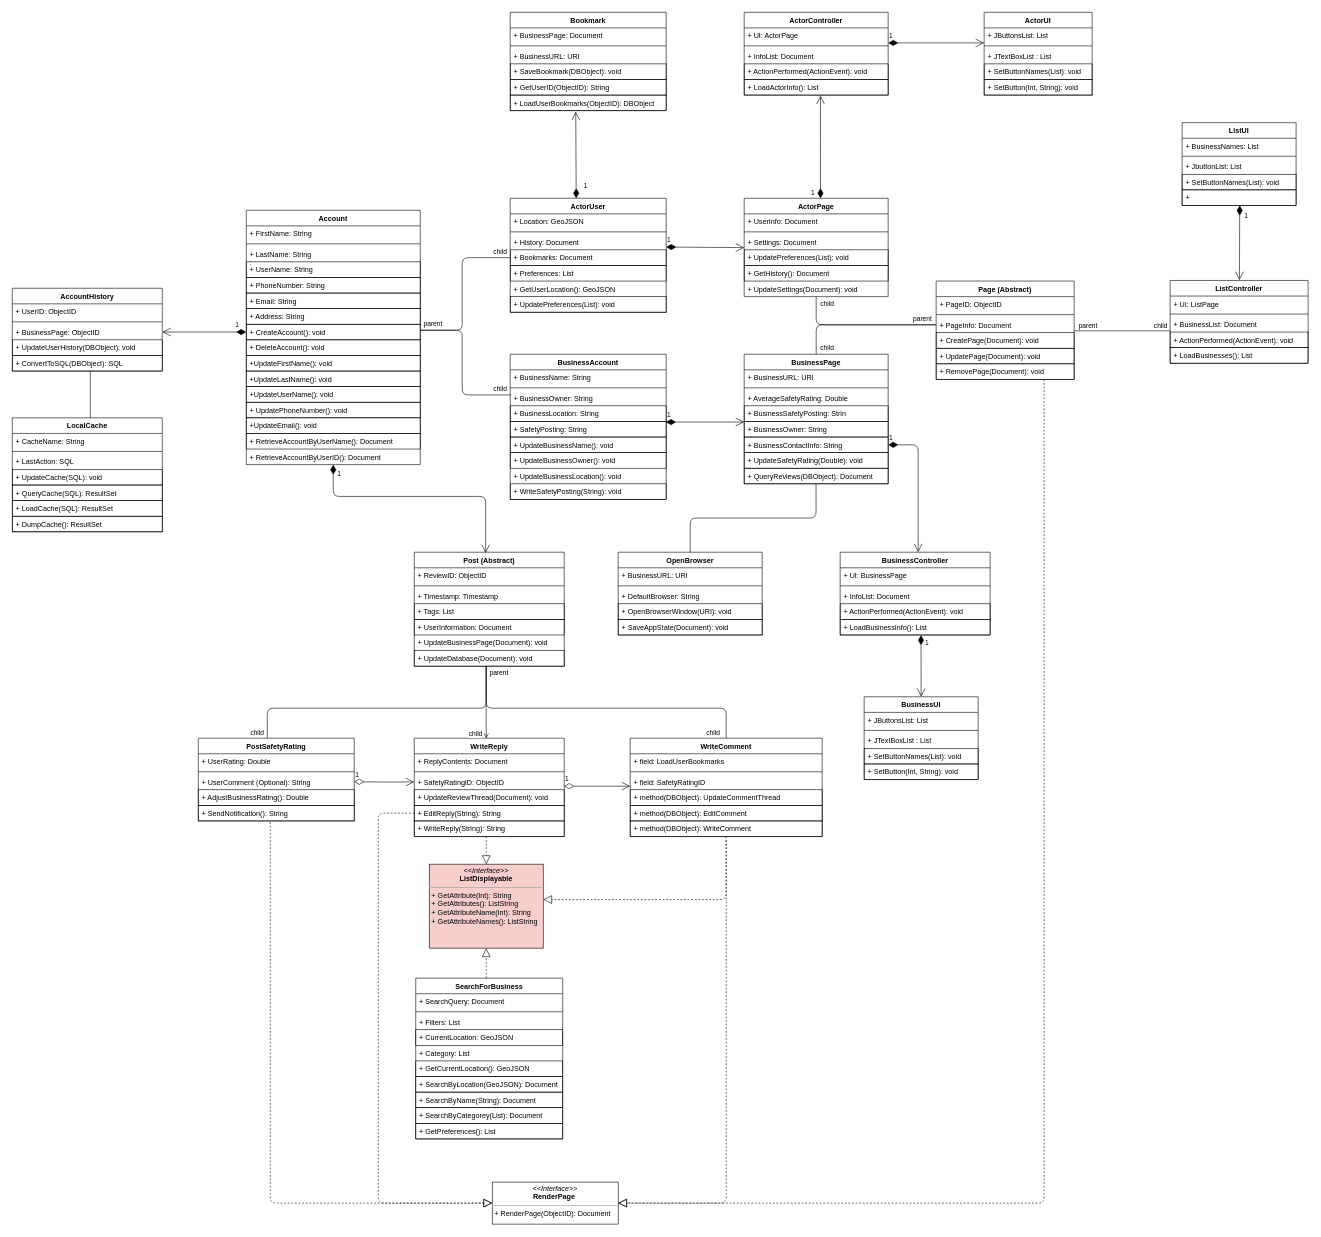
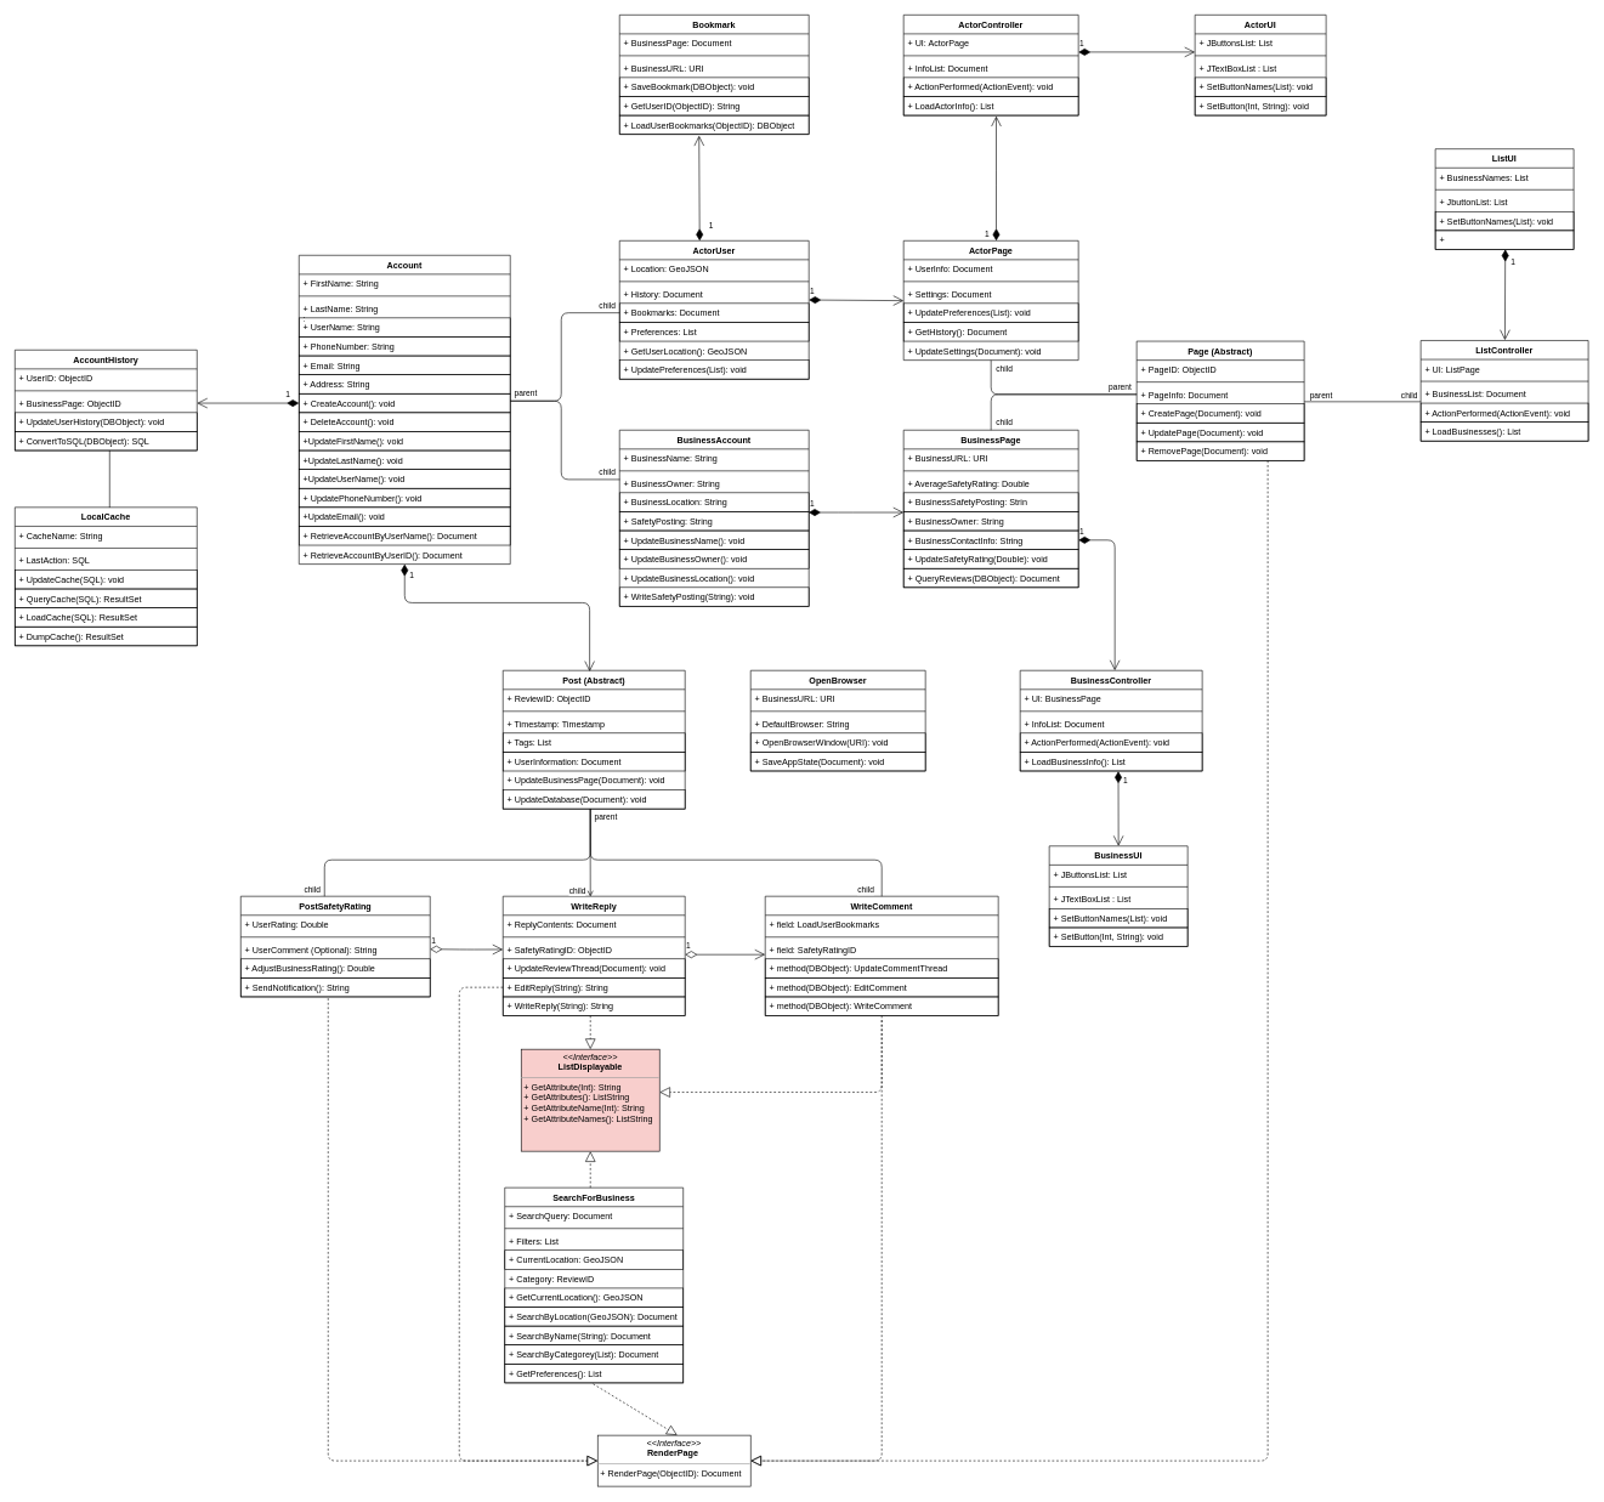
- <mxCell id="131" value="" style="endArrow=none;html=1;entryX=0.499;entryY=0.992;entryDx=0;entryDy=0;entryPerimeter=0;edgeStyle=orthogonalEdgeStyle;" parent="1" source="125" target="103" edge="1"><mxGeometry width="50" height="50" relative="1" as="geometry"><mxPoint x="1362" y="930" as="sourcePoint" /><mxPoint x="1390" y="850" as="targetPoint" /></mxGeometry></mxCell>
- <mxCell id="88" value="+ Category: List" style="text;strokeColor=none;fillColor=none;align=left;verticalAlign=top;spacingLeft=4;spacingRight=4;overflow=hidden;rotatable=0;points=[[0,0.5],[1,0.5]];portConstraint=eastwest;" parent="82" vertex="1"><mxGeometry y="112" width="245" height="26" as="geometry" /></mxCell>
+ <mxCell id="88" value="+ Category: ReviewID" style="text;strokeColor=none;fillColor=none;align=left;verticalAlign=top;spacingLeft=4;spacingRight=4;overflow=hidden;rotatable=0;points=[[0,0.5],[1,0.5]];portConstraint=eastwest;" parent="82" vertex="1"><mxGeometry y="112" width="245" height="26" as="geometry" /></mxCell>
+ <mxCell id="134" value="" style="endArrow=block;dashed=1;endFill=0;endSize=12;html=1;exitX=0.495;exitY=1.053;exitDx=0;exitDy=0;exitPerimeter=0;entryX=0.52;entryY=-0.003;entryDx=0;entryDy=0;entryPerimeter=0;" parent="1" source="93" target="133" edge="1"><mxGeometry width="160" relative="1" as="geometry"><mxPoint x="810" y="1910" as="sourcePoint" /><mxPoint x="970" y="1910" as="targetPoint" /></mxGeometry></mxCell>
